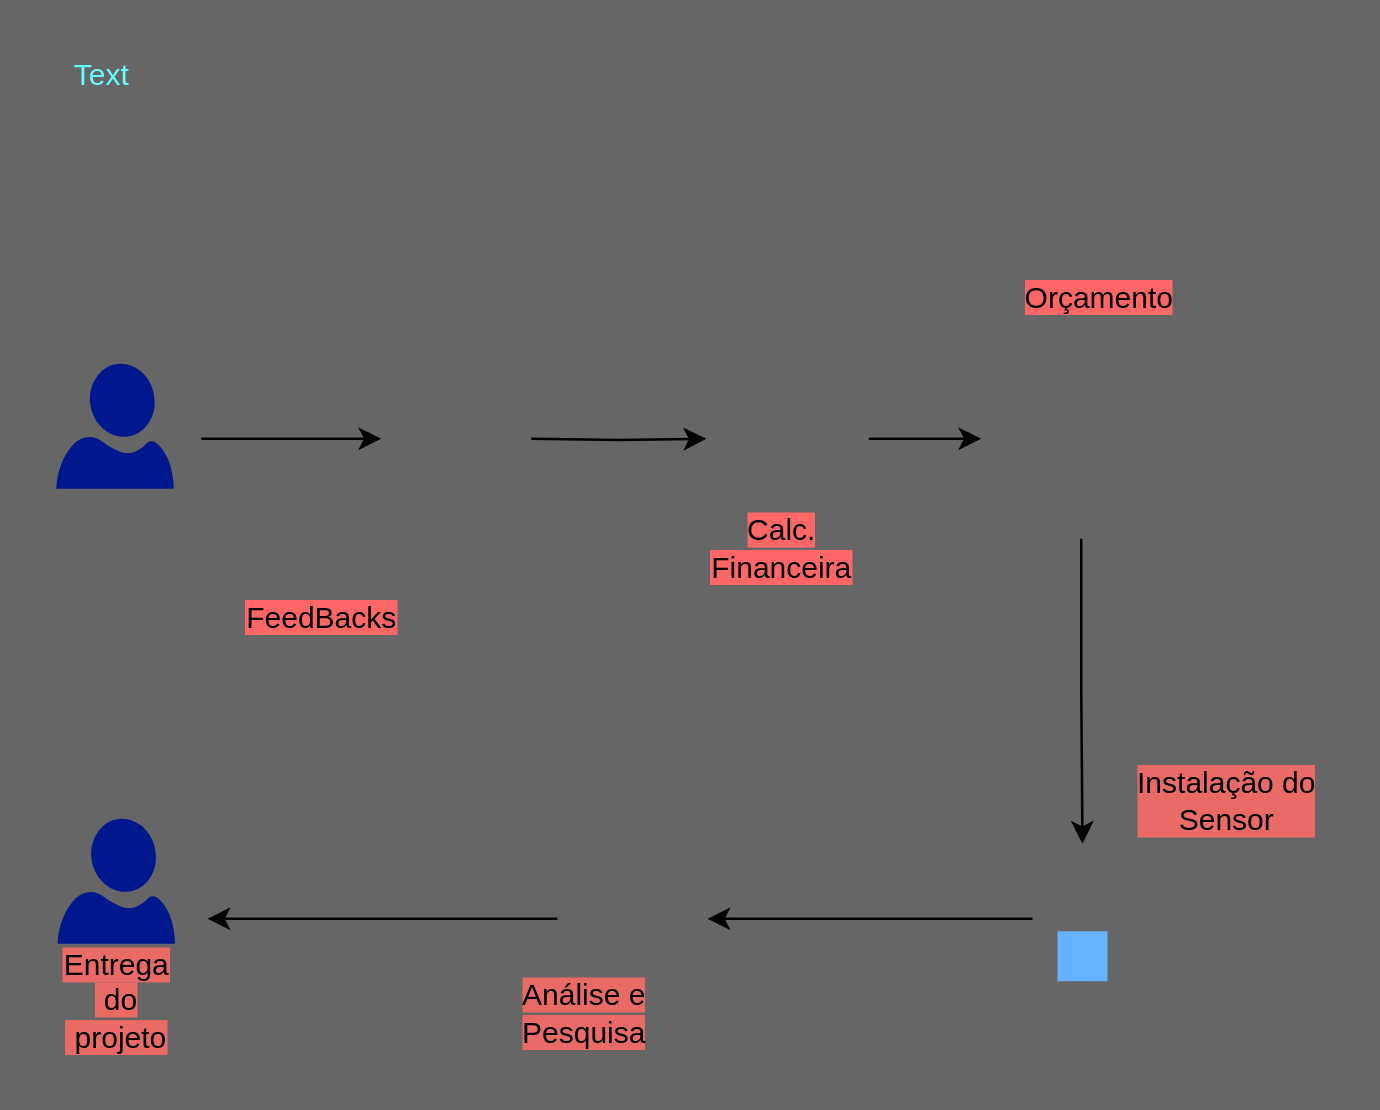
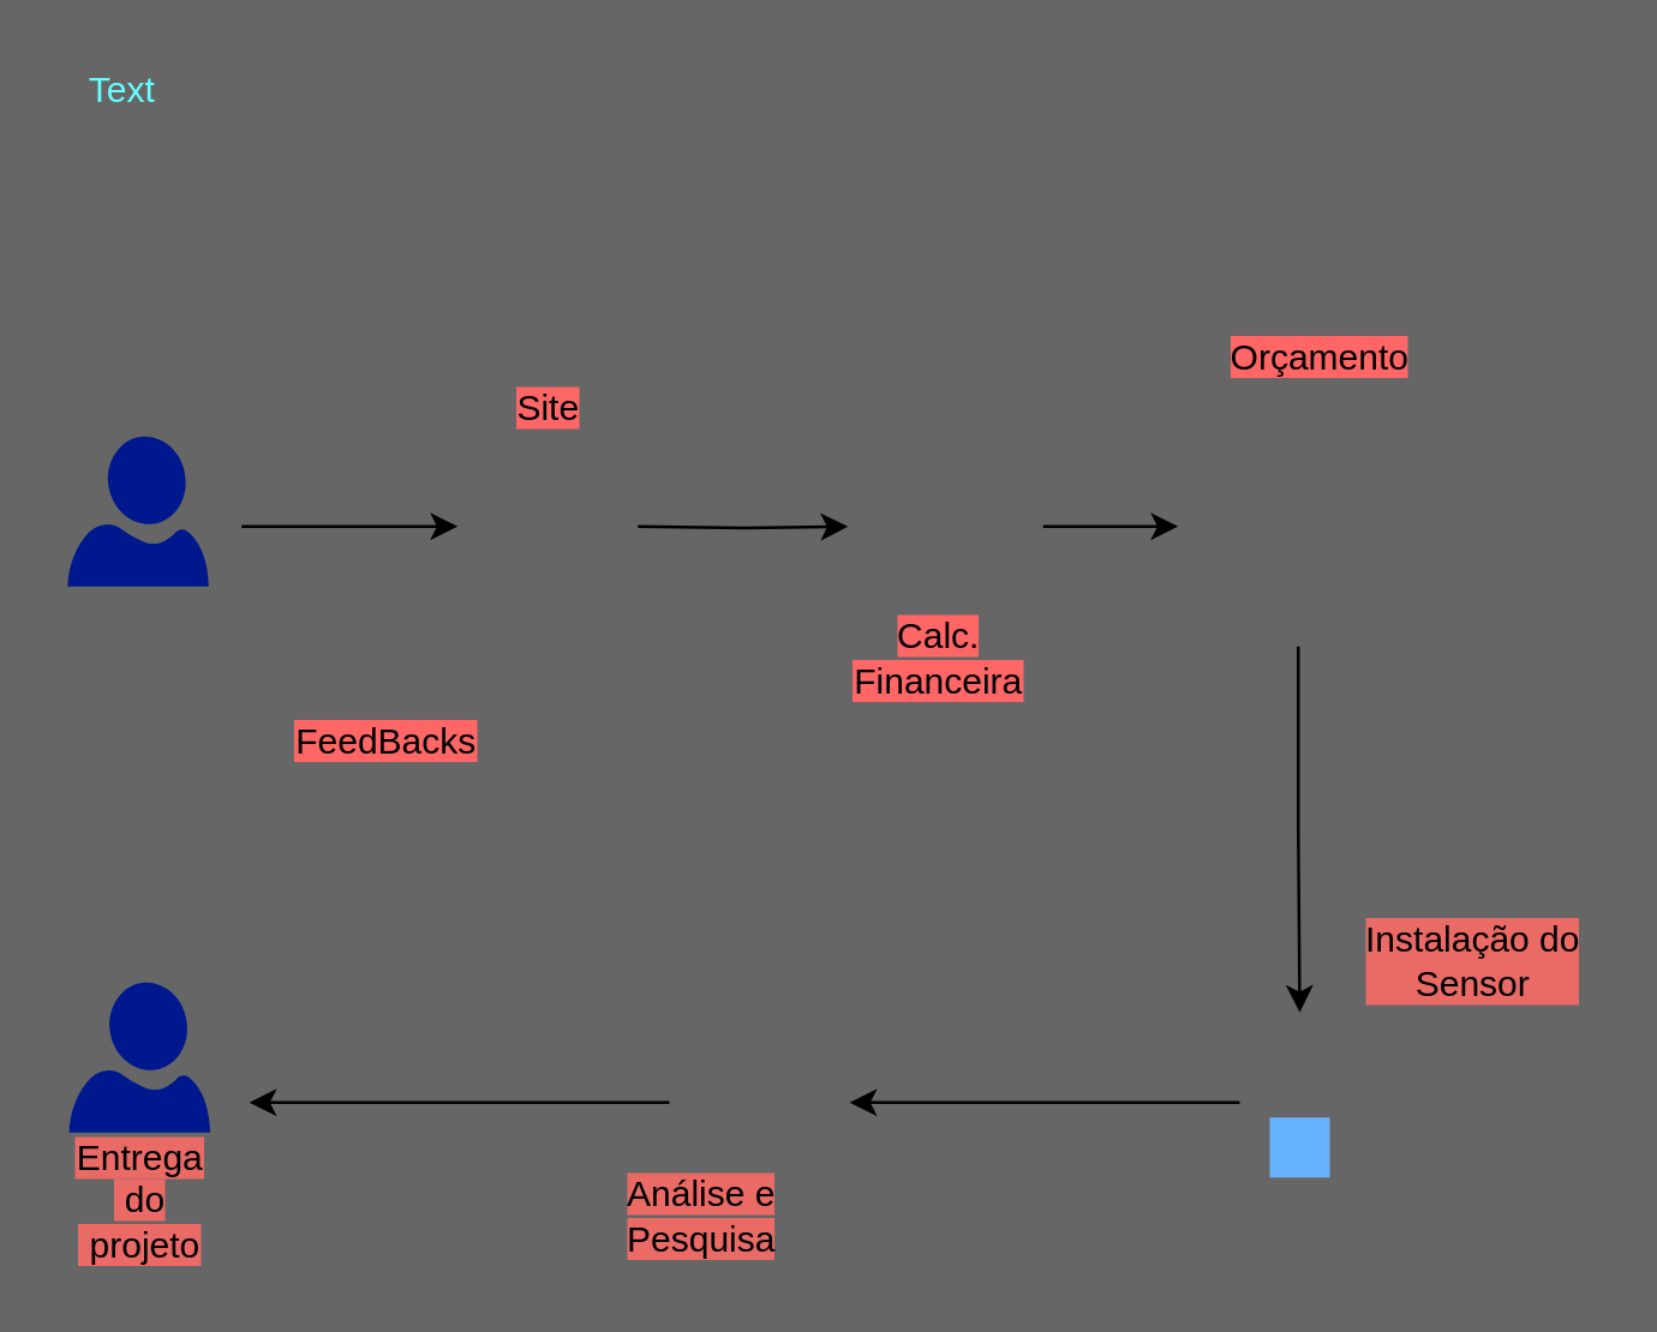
+ <mxCell id="19" value="&lt;font color=&quot;#000000&quot; style=&quot;background-color: rgb(255 , 102 , 102)&quot;&gt;Site&lt;/font&gt;" style="text;html=1;align=center;verticalAlign=middle;resizable=0;points=[];autosize=1;fontColor=#66FFFF;" vertex="1" parent="1"><mxGeometry x="166.5" y="127" width="31" height="18" as="geometry" /></mxCell>
